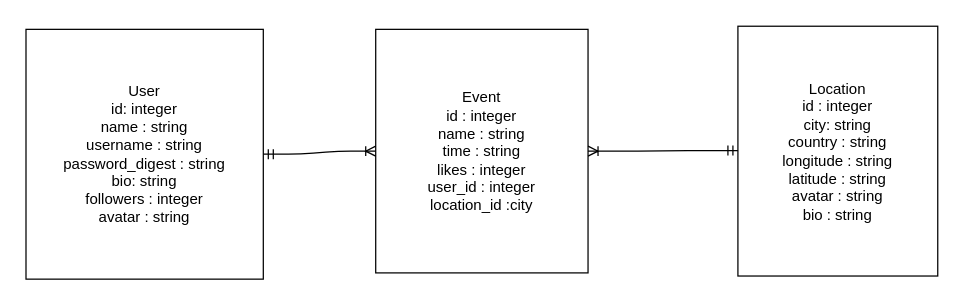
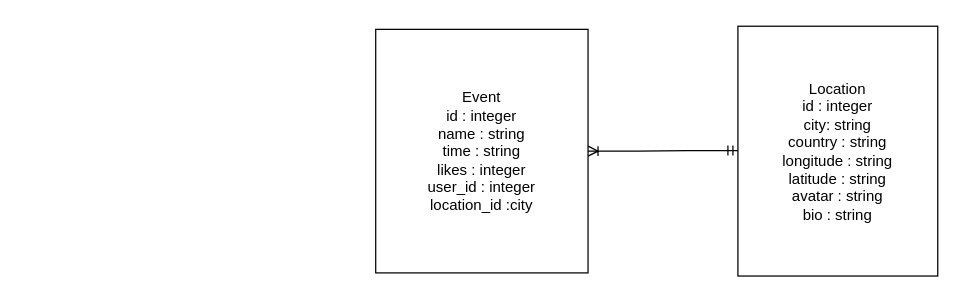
- <mxCell id="5" value="" style="edgeStyle=entityRelationEdgeStyle;fontSize=12;html=1;endArrow=ERoneToMany;startArrow=ERmandOne;entryX=0;entryY=0.5;entryDx=0;entryDy=0;endFill=0;exitX=1;exitY=0.5;exitDx=0;exitDy=0;" parent="1" target="2" edge="1" source="3"><mxGeometry width="100" height="100" relative="1" as="geometry"><mxPoint x="150" y="43" as="sourcePoint" /><mxPoint x="250" y="-57" as="targetPoint" /></mxGeometry></mxCell>
- <mxCell id="3" value="User&lt;br&gt;id: integer&lt;br&gt;name : string&lt;br&gt;username : string&lt;br&gt;password_digest : string&lt;br&gt;bio: string&lt;br&gt;followers : integer&lt;br&gt;avatar : string" style="rounded=0;whiteSpace=wrap;html=1;" parent="1" vertex="1"><mxGeometry x="20" y="23" width="190" height="200" as="geometry" /></mxCell>
